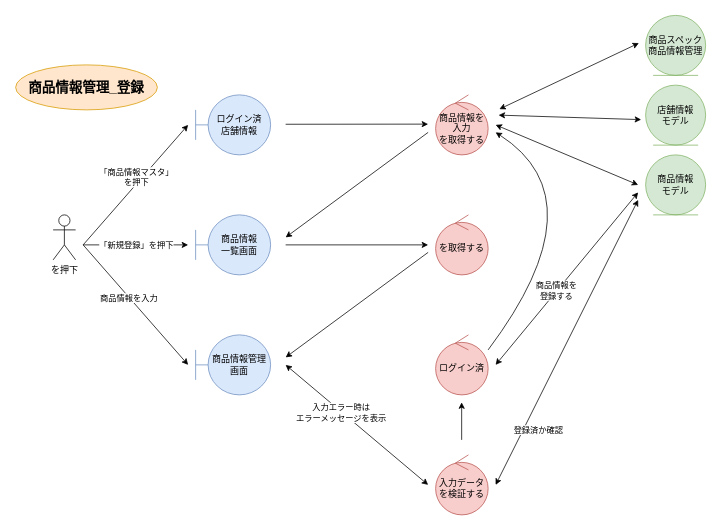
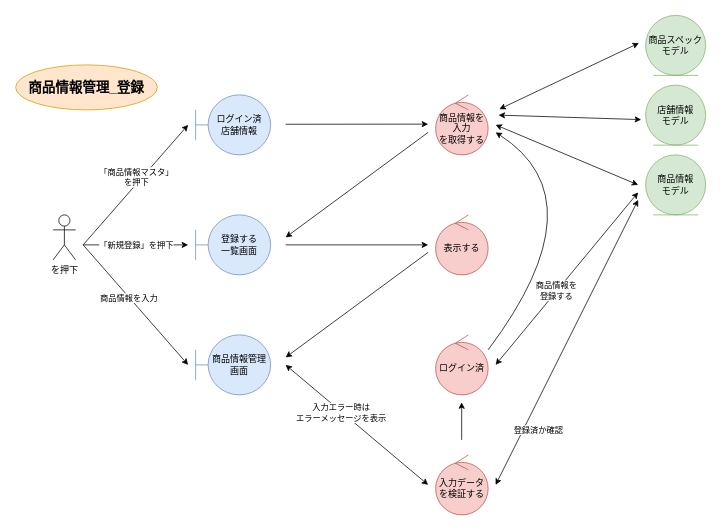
- <mxCell id="32" value="商品スペック&lt;br&gt;商品情報管理" style="ellipse;shape=umlEntity;whiteSpace=wrap;html=1;fillColor=#d5e8d4;strokeColor=#82b366;" vertex="1" parent="1"><mxGeometry x="860" y="20" width="80" height="80" as="geometry" /></mxCell>
+ <mxCell id="32" value="商品スペック&lt;br&gt;モデル" style="ellipse;shape=umlEntity;whiteSpace=wrap;html=1;fillColor=#d5e8d4;strokeColor=#82b366;" vertex="1" parent="1"><mxGeometry x="860" y="20" width="80" height="80" as="geometry" /></mxCell>
- <mxCell id="6" value="商品情報&lt;br&gt;一覧画面" style="shape=umlBoundary;whiteSpace=wrap;html=1;fillColor=#dae8fc;strokeColor=#6c8ebf;" parent="1" vertex="1"><mxGeometry x="260" y="286" width="100" height="80" as="geometry" /></mxCell>
+ <mxCell id="6" value="登録する&lt;br&gt;一覧画面" style="shape=umlBoundary;whiteSpace=wrap;html=1;fillColor=#dae8fc;strokeColor=#6c8ebf;" parent="1" vertex="1"><mxGeometry x="260" y="286" width="100" height="80" as="geometry" /></mxCell>
- <mxCell id="10" value="を取得する" style="ellipse;shape=umlControl;whiteSpace=wrap;html=1;fillColor=#f8cecc;strokeColor=#b85450;" parent="1" vertex="1"><mxGeometry x="580" y="286" width="70" height="80" as="geometry" /></mxCell>
+ <mxCell id="10" value="表示する" style="ellipse;shape=umlControl;whiteSpace=wrap;html=1;fillColor=#f8cecc;strokeColor=#b85450;" parent="1" vertex="1"><mxGeometry x="580" y="286" width="70" height="80" as="geometry" /></mxCell>
